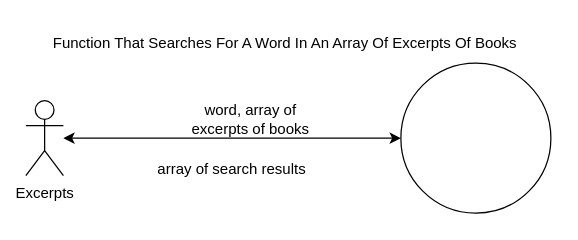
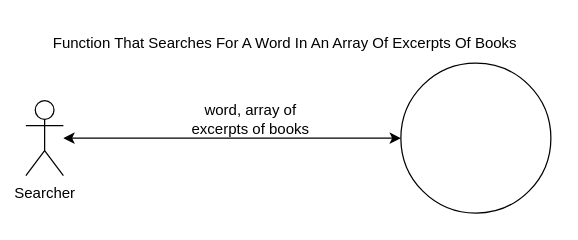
- <mxCell id="7" value="array of search results" style="text;html=1;strokeColor=none;fillColor=none;align=center;verticalAlign=middle;whiteSpace=wrap;rounded=0;" vertex="1" parent="1"><mxGeometry x="120" y="120" width="130" height="30" as="geometry" /></mxCell>
- <mxCell id="3" value="Excerpts" style="shape=umlActor;verticalLabelPosition=bottom;verticalAlign=top;html=1;outlineConnect=0;" vertex="1" parent="1"><mxGeometry x="20" y="80" width="30" height="60" as="geometry" /></mxCell>
+ <mxCell id="3" value="Searcher" style="shape=umlActor;verticalLabelPosition=bottom;verticalAlign=top;html=1;outlineConnect=0;" vertex="1" parent="1"><mxGeometry x="20" y="80" width="30" height="60" as="geometry" /></mxCell>
